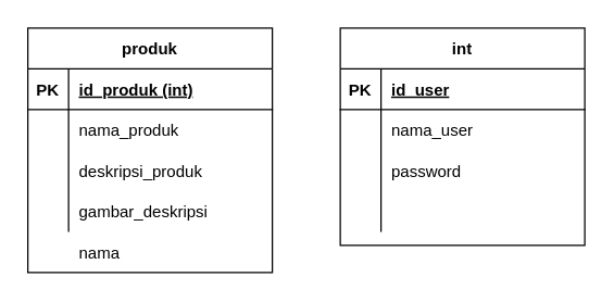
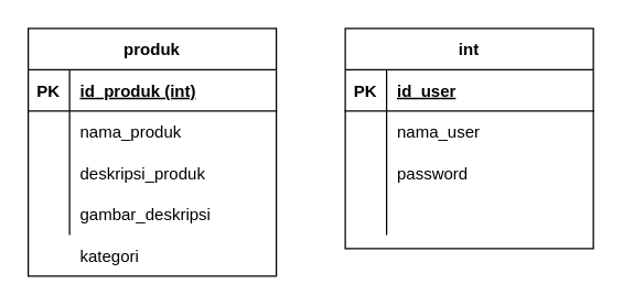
- <mxCell id="28" value="nama" style="shape=partialRectangle;connectable=0;fillColor=none;top=0;left=0;bottom=0;right=0;align=left;spacingLeft=6;overflow=hidden;" vertex="1" parent="1"><mxGeometry x="50" y="170" width="150" height="30" as="geometry" /></mxCell>
+ <mxCell id="28" value="kategori" style="shape=partialRectangle;connectable=0;fillColor=none;top=0;left=0;bottom=0;right=0;align=left;spacingLeft=6;overflow=hidden;" vertex="1" parent="1"><mxGeometry x="50" y="170" width="150" height="30" as="geometry" /></mxCell>
